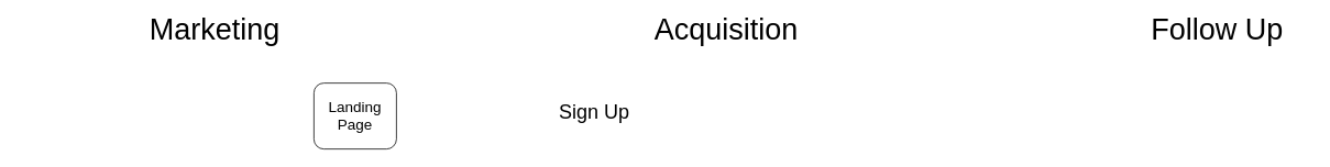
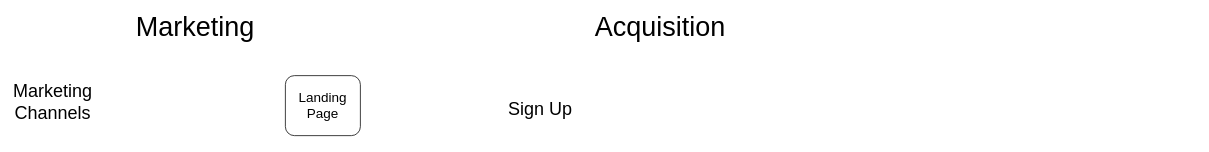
- <mxCell id="5" value="&lt;font style=&quot;font-size: 36px;&quot;&gt;Follow Up&lt;/font&gt;" style="text;strokeColor=none;align=center;fillColor=none;html=1;verticalAlign=middle;whiteSpace=wrap;rounded=0;" vertex="1" parent="1"><mxGeometry x="1360" y="20" width="230" height="30" as="geometry" /></mxCell>
+ <mxCell id="6" value="&lt;font style=&quot;font-size: 24px;&quot;&gt;Marketing Channels&lt;/font&gt;" style="text;strokeColor=none;align=center;fillColor=none;html=1;verticalAlign=middle;whiteSpace=wrap;rounded=0;" vertex="1" parent="1"><mxGeometry x="20" y="120" width="100" height="30" as="geometry" /></mxCell>
- <mxCell id="3" value="&lt;font style=&quot;font-size: 24px;&quot;&gt;Sign Up&lt;/font&gt;" style="text;strokeColor=none;align=center;fillColor=none;html=1;verticalAlign=middle;whiteSpace=wrap;rounded=0;" vertex="1" parent="1"><mxGeometry x="670" y="120" width="100" height="30" as="geometry" /></mxCell>
+ <mxCell id="3" value="&lt;font style=&quot;font-size: 24px;&quot;&gt;Sign Up&lt;/font&gt;" style="text;strokeColor=none;align=center;fillColor=none;html=1;verticalAlign=middle;whiteSpace=wrap;rounded=0;" vertex="1" parent="1"><mxGeometry x="670" y="130" width="100" height="30" as="geometry" /></mxCell>
